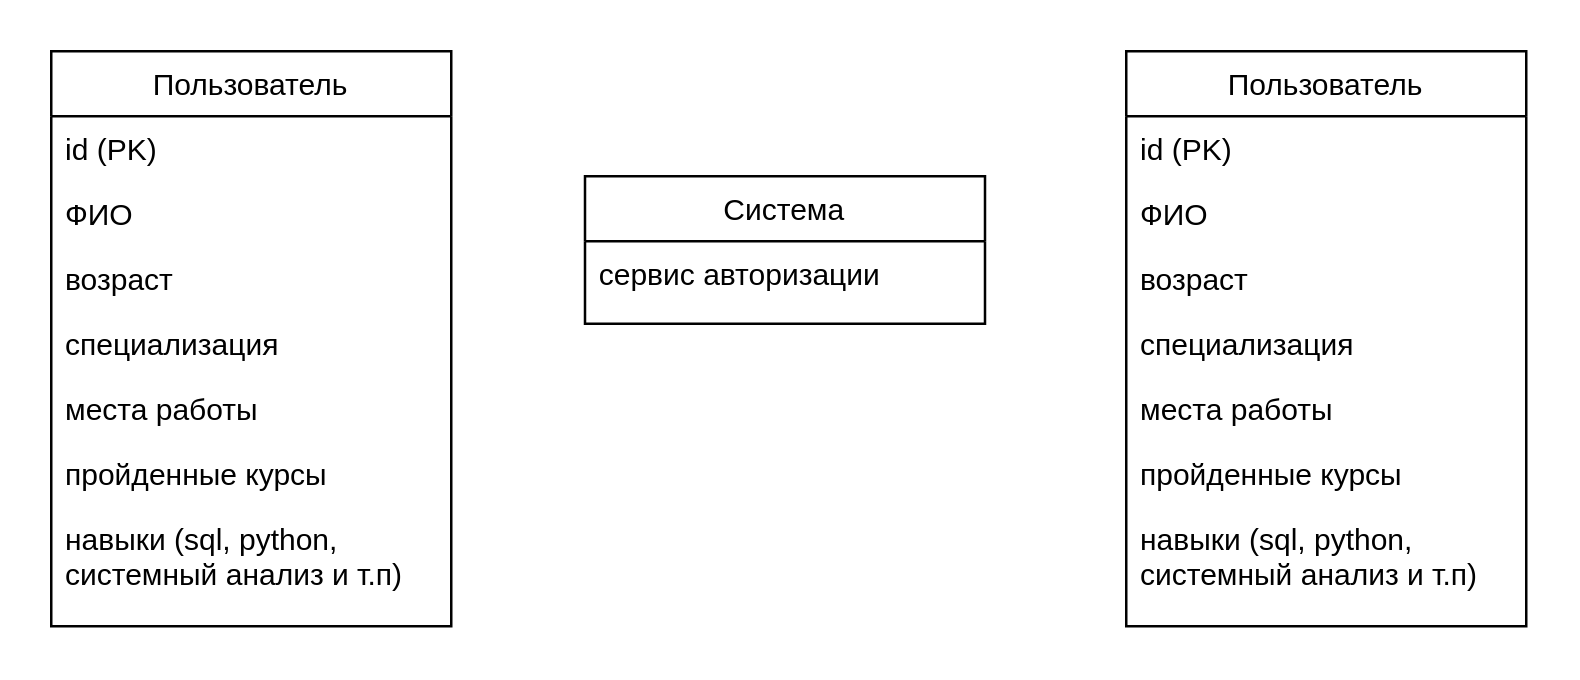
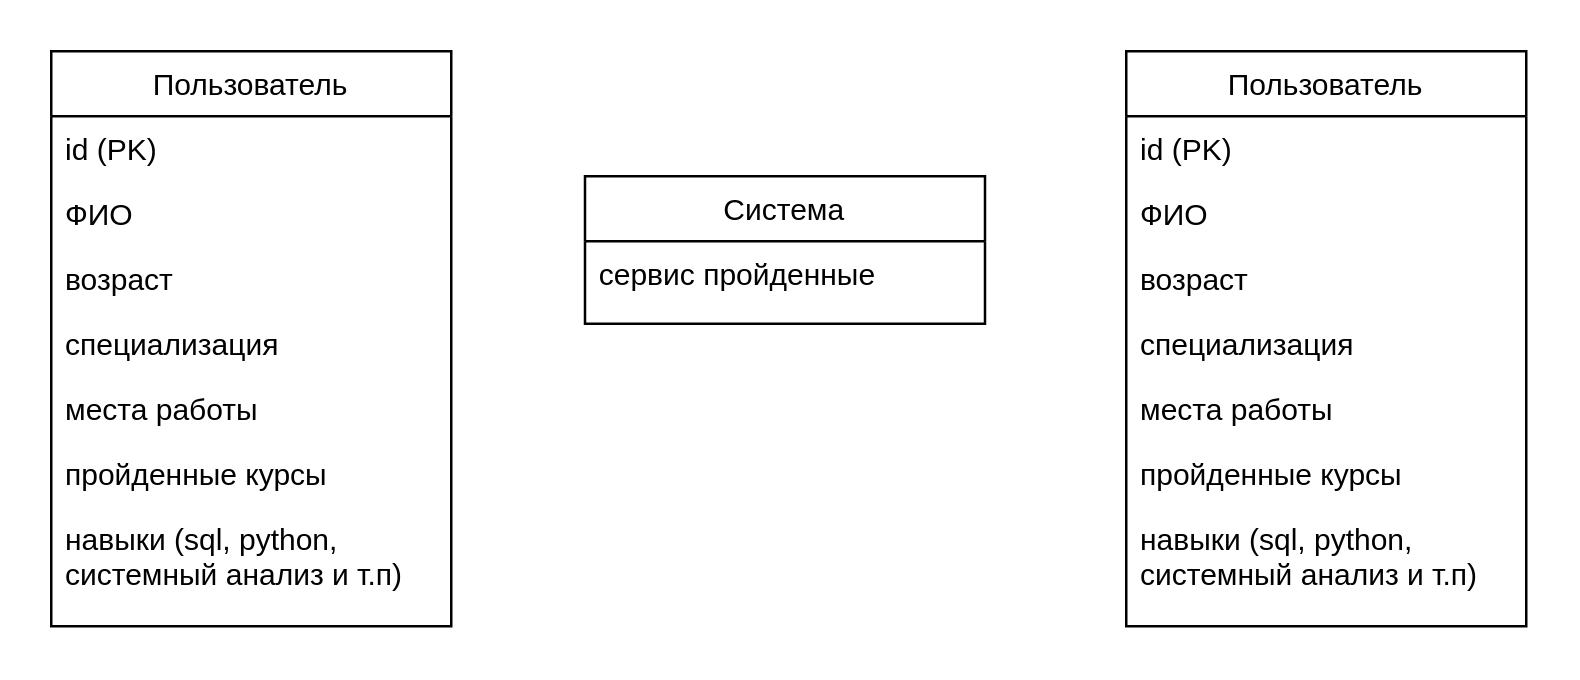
- <mxCell id="3" value="сервис авторизации" style="text;align=left;verticalAlign=top;spacingLeft=4;spacingRight=4;overflow=hidden;rotatable=0;points=[[0,0.5],[1,0.5]];portConstraint=eastwest;" parent="2" vertex="1"><mxGeometry y="26" width="160" height="26" as="geometry" /></mxCell>
+ <mxCell id="3" value="сервис пройденные" style="text;align=left;verticalAlign=top;spacingLeft=4;spacingRight=4;overflow=hidden;rotatable=0;points=[[0,0.5],[1,0.5]];portConstraint=eastwest;" parent="2" vertex="1"><mxGeometry y="26" width="160" height="26" as="geometry" /></mxCell>
